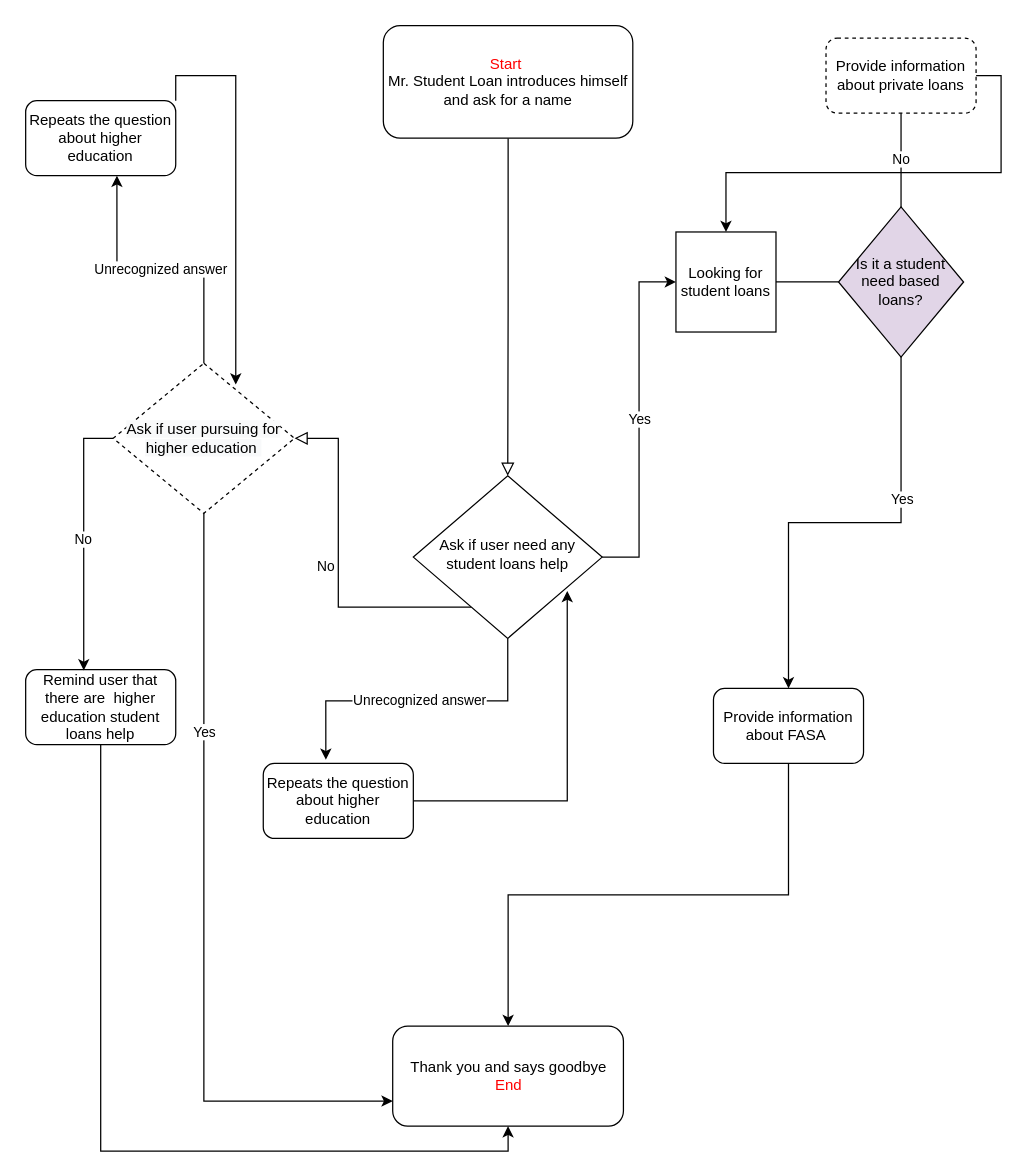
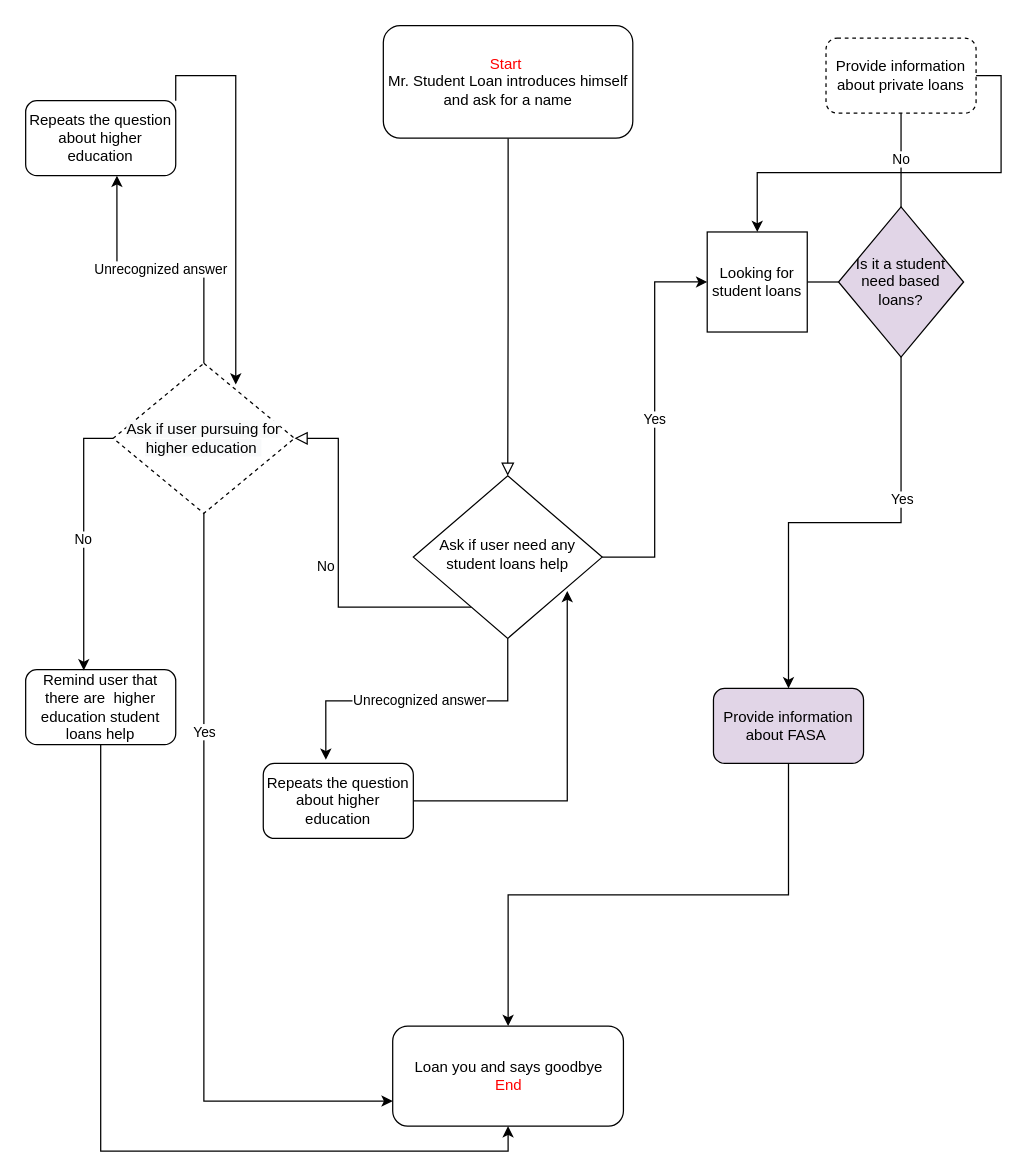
- <mxCell id="21" value="Looking for student loans" style="whiteSpace=wrap;html=1;aspect=fixed;" parent="1" vertex="1"><mxGeometry x="540" y="185" width="80" height="80" as="geometry" /></mxCell>
+ <mxCell id="21" value="Looking for student loans" style="whiteSpace=wrap;html=1;aspect=fixed;" parent="1" vertex="1"><mxGeometry x="565" y="185" width="80" height="80" as="geometry" /></mxCell>
- <mxCell id="27" value="&lt;span&gt;Provide information about FASA&amp;nbsp;&lt;/span&gt;" style="rounded=1;whiteSpace=wrap;html=1;" parent="1" vertex="1"><mxGeometry x="570" y="550" width="120" height="60" as="geometry" /></mxCell>
+ <mxCell id="27" value="&lt;span&gt;Provide information about FASA&amp;nbsp;&lt;/span&gt;" style="rounded=1;whiteSpace=wrap;html=1;fillColor=#e1d5e7;" parent="1" vertex="1"><mxGeometry x="570" y="550" width="120" height="60" as="geometry" /></mxCell>
- <mxCell id="8" value="Thank you and says goodbye&lt;br&gt;&lt;font color=&quot;#ff0000&quot;&gt;End&lt;/font&gt;" style="rounded=1;whiteSpace=wrap;html=1;" parent="1" vertex="1"><mxGeometry x="313.5" y="820" width="184.5" height="80" as="geometry" /></mxCell>
+ <mxCell id="8" value="Loan you and says goodbye&lt;br&gt;&lt;font color=&quot;#ff0000&quot;&gt;End&lt;/font&gt;" style="rounded=1;whiteSpace=wrap;html=1;" parent="1" vertex="1"><mxGeometry x="313.5" y="820" width="184.5" height="80" as="geometry" /></mxCell>
